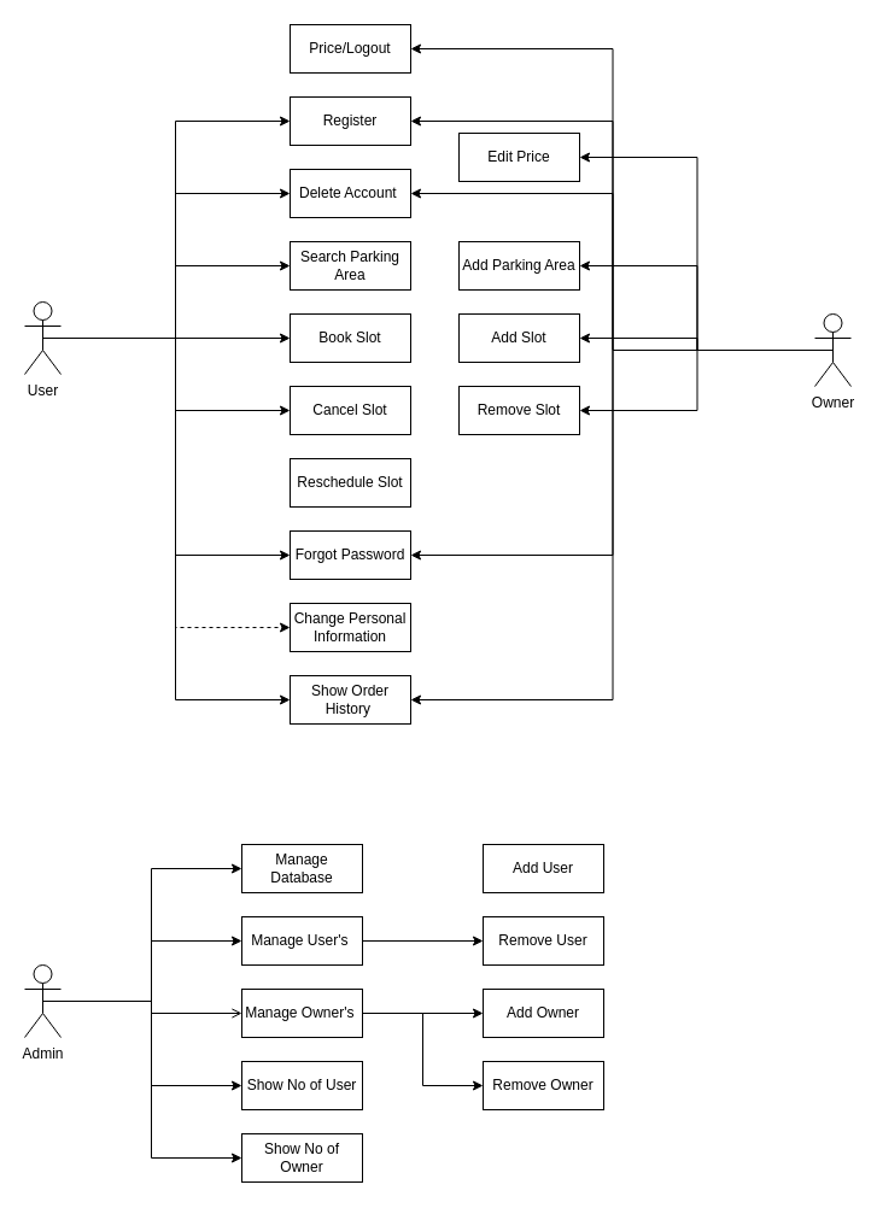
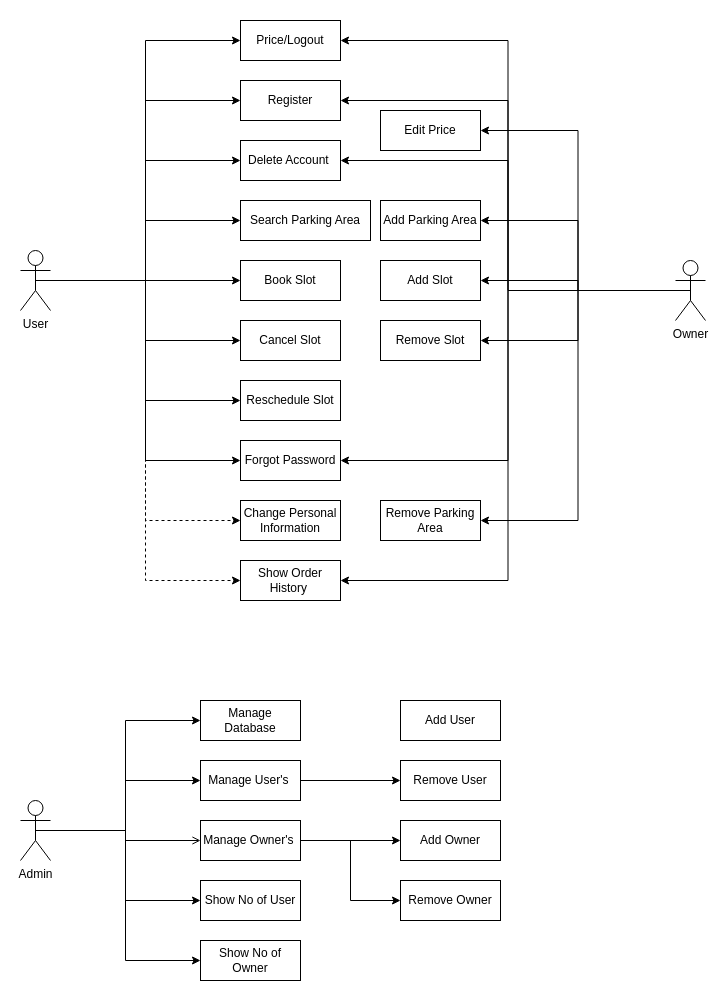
+ <mxCell id="2" style="edgeStyle=orthogonalEdgeStyle;rounded=0;orthogonalLoop=1;jettySize=auto;html=1;exitX=0.5;exitY=0.5;exitDx=0;exitDy=0;exitPerimeter=0;entryX=0;entryY=0.5;entryDx=0;entryDy=0;" parent="1" source="12" target="13" edge="1"><mxGeometry relative="1" as="geometry" /></mxCell>
- <mxCell id="16" value="Search Parking Area" style="rounded=0;whiteSpace=wrap;html=1;" parent="1" vertex="1"><mxGeometry x="240" y="200" width="100" height="40" as="geometry" /></mxCell>
+ <mxCell id="16" value="Search Parking Area" style="rounded=0;whiteSpace=wrap;html=1;" parent="1" vertex="1"><mxGeometry x="240" y="200" width="130" height="40" as="geometry" /></mxCell>
+ <mxCell id="8" style="edgeStyle=orthogonalEdgeStyle;rounded=0;orthogonalLoop=1;jettySize=auto;html=1;exitX=0.5;exitY=0.5;exitDx=0;exitDy=0;exitPerimeter=0;entryX=0;entryY=0.5;entryDx=0;entryDy=0;" parent="1" source="12" target="19" edge="1"><mxGeometry relative="1" as="geometry" /></mxCell>
+ <mxCell id="31" style="edgeStyle=orthogonalEdgeStyle;rounded=0;orthogonalLoop=1;jettySize=auto;html=1;exitX=0.5;exitY=0.5;exitDx=0;exitDy=0;exitPerimeter=0;entryX=1;entryY=0.5;entryDx=0;entryDy=0;" parent="1" source="33" target="37" edge="1"><mxGeometry relative="1" as="geometry" /></mxCell>
+ <mxCell id="37" value="Remove Parking Area" style="rounded=0;whiteSpace=wrap;html=1;" parent="1" vertex="1"><mxGeometry x="380" y="500" width="100" height="40" as="geometry" /></mxCell>
- <mxCell id="11" style="edgeStyle=orthogonalEdgeStyle;rounded=0;orthogonalLoop=1;jettySize=auto;html=1;exitX=0.5;exitY=0.5;exitDx=0;exitDy=0;exitPerimeter=0;entryX=0;entryY=0.5;entryDx=0;entryDy=0;" parent="1" source="12" target="22" edge="1"><mxGeometry relative="1" as="geometry" /></mxCell>
+ <mxCell id="11" style="edgeStyle=orthogonalEdgeStyle;rounded=0;orthogonalLoop=1;jettySize=auto;html=1;exitX=0.5;exitY=0.5;exitDx=0;exitDy=0;exitPerimeter=0;entryX=0;entryY=0.5;entryDx=0;entryDy=0;dashed=1;" parent="1" source="12" target="22" edge="1"><mxGeometry relative="1" as="geometry" /></mxCell>
